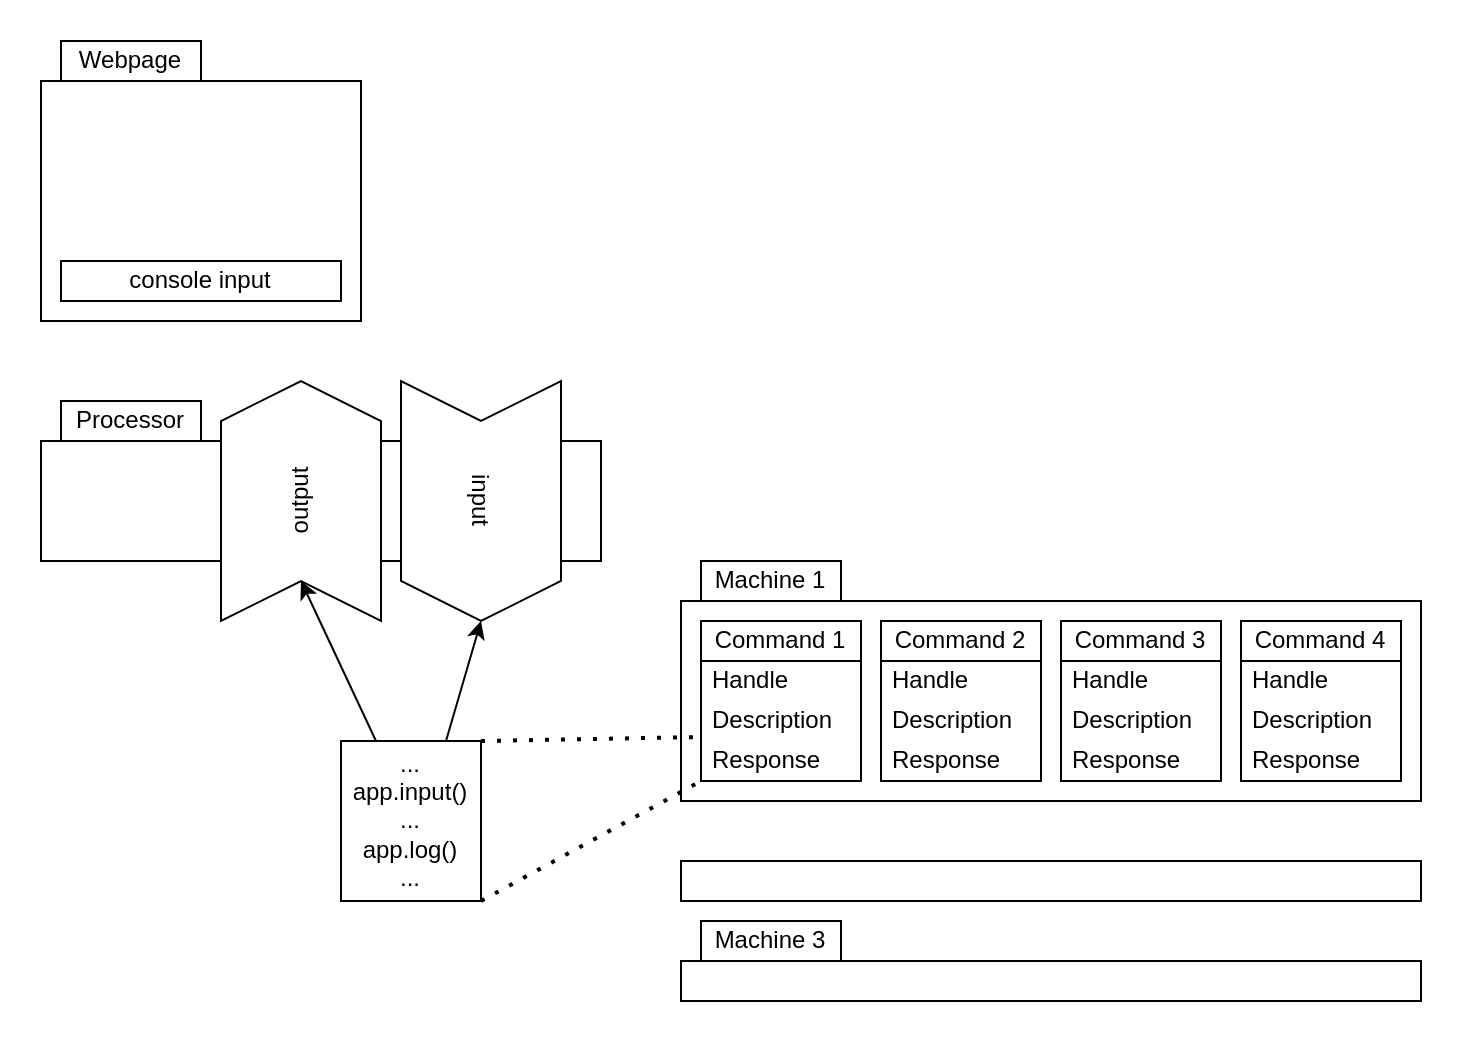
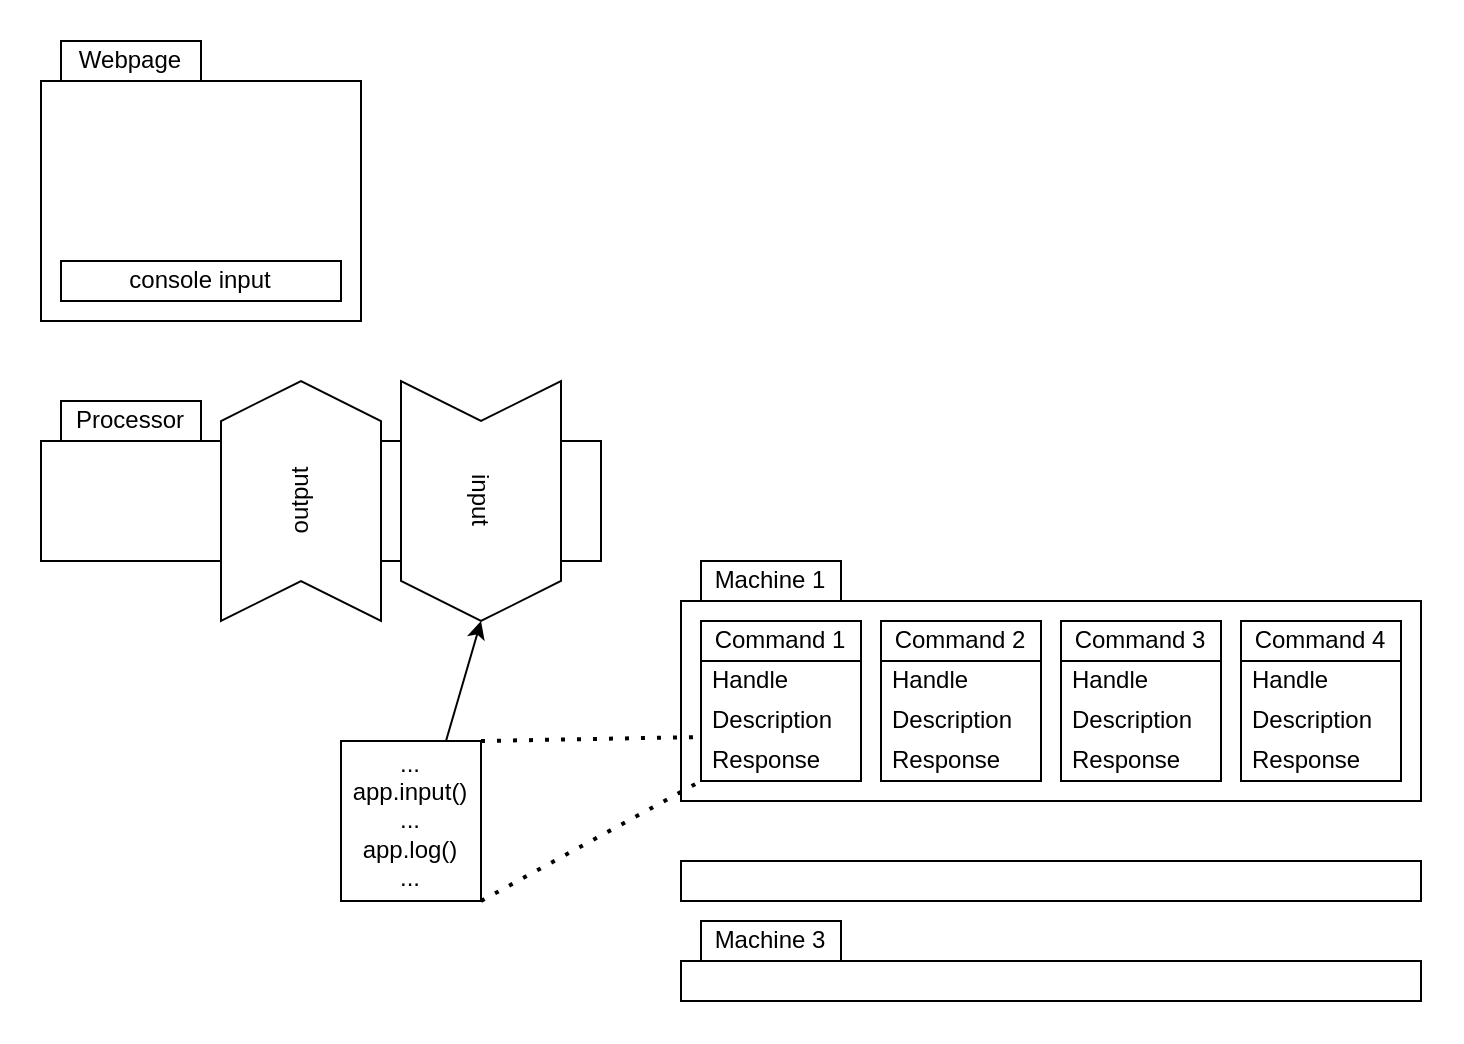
- <mxCell id="30" style="edgeStyle=none;html=1;exitX=0.25;exitY=0;exitDx=0;exitDy=0;entryX=0;entryY=0.5;entryDx=0;entryDy=0;" edge="1" parent="1" source="32" target="28"><mxGeometry relative="1" as="geometry" /></mxCell>
